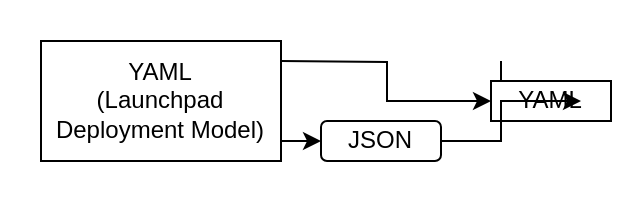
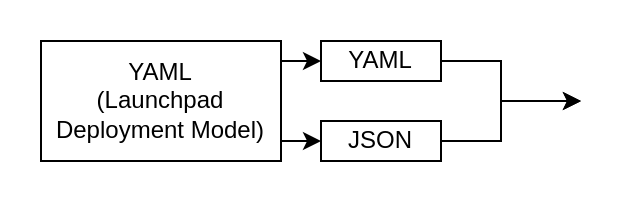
- <mxCell id="6" value="YAML" style="whiteSpace=wrap;html=1;rounded=0;" vertex="1" parent="1"><mxGeometry x="245" y="40" width="60" height="20" as="geometry" /></mxCell>
+ <mxCell id="6" value="YAML" style="whiteSpace=wrap;html=1;rounded=0;" vertex="1" parent="1"><mxGeometry x="160" y="20" width="60" height="20" as="geometry" /></mxCell>
- <mxCell id="8" value="JSON" style="whiteSpace=wrap;html=1;rounded=1;" vertex="1" parent="1"><mxGeometry x="160" y="60" width="60" height="20" as="geometry" /></mxCell>
+ <mxCell id="8" value="JSON" style="whiteSpace=wrap;html=1;rounded=0;" vertex="1" parent="1"><mxGeometry x="160" y="60" width="60" height="20" as="geometry" /></mxCell>
